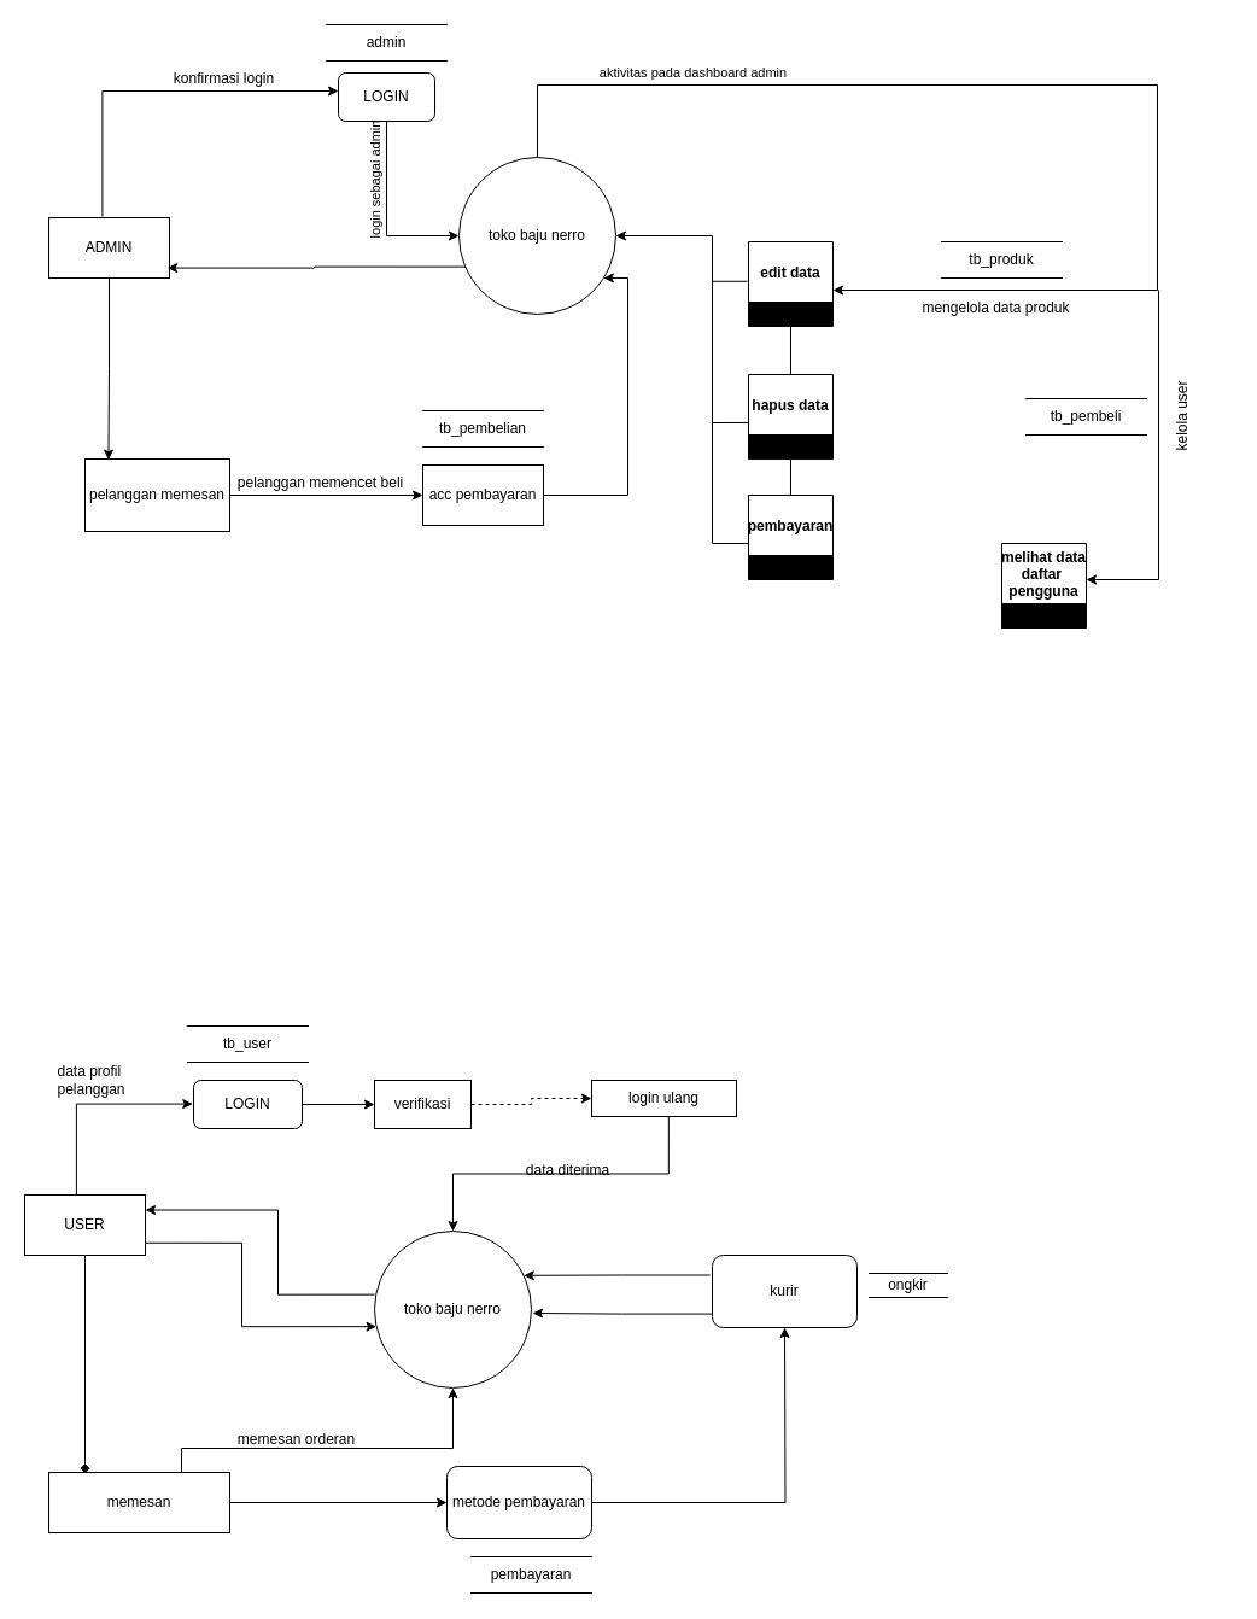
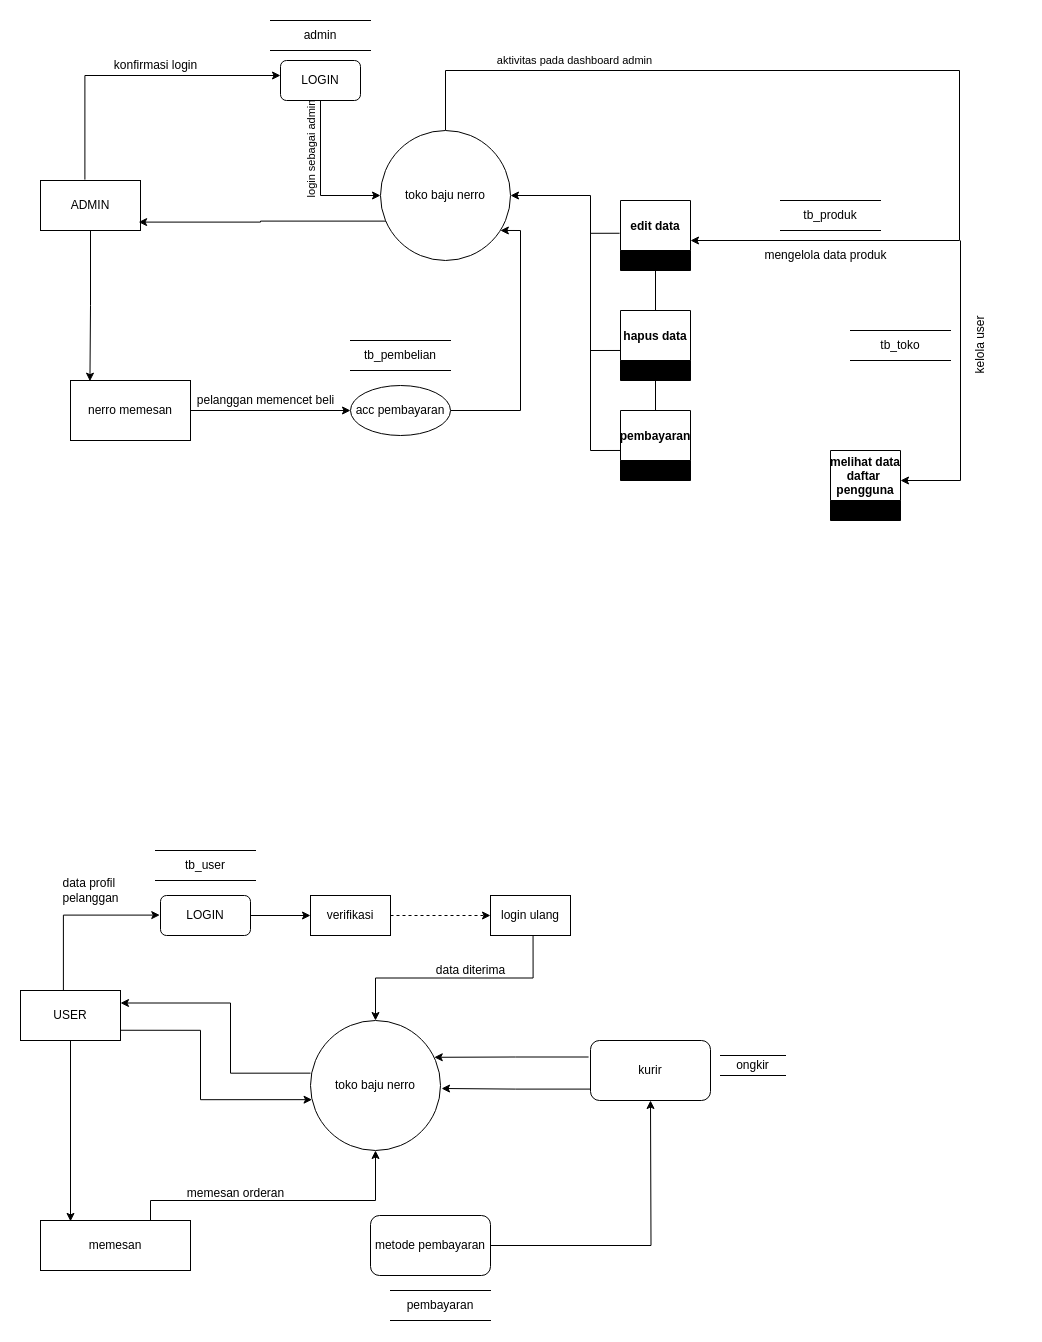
- <mxCell id="31" value="konfirmasi login" style="text;html=1;align=center;verticalAlign=middle;resizable=0;points=[];autosize=1;strokeColor=none;fillColor=none;" parent="1" vertex="1"><mxGeometry x="130" y="50" width="110" height="30" as="geometry" /></mxCell>
+ <mxCell id="31" value="konfirmasi login" style="text;html=1;align=center;verticalAlign=middle;resizable=0;points=[];autosize=1;strokeColor=none;fillColor=none;" parent="1" vertex="1"><mxGeometry x="100" y="50" width="110" height="30" as="geometry" /></mxCell>
- <mxCell id="25" value="tb_pembeli" style="html=1;dashed=0;whiteSpace=wrap;shape=partialRectangle;right=0;left=0;" parent="1" vertex="1"><mxGeometry x="850" y="330" width="100" height="30" as="geometry" /></mxCell>
+ <mxCell id="25" value="tb_toko" style="html=1;dashed=0;whiteSpace=wrap;shape=partialRectangle;right=0;left=0;" parent="1" vertex="1"><mxGeometry x="850" y="330" width="100" height="30" as="geometry" /></mxCell>
- <mxCell id="46" value="pelanggan memesan" style="rounded=0;whiteSpace=wrap;html=1;" parent="1" vertex="1"><mxGeometry x="70" y="380" width="120" height="60" as="geometry" /></mxCell>
+ <mxCell id="46" value="nerro memesan" style="rounded=0;whiteSpace=wrap;html=1;" parent="1" vertex="1"><mxGeometry x="70" y="380" width="120" height="60" as="geometry" /></mxCell>
- <mxCell id="57" value="acc pembayaran" style="html=1;dashed=0;whiteSpace=wrap;" parent="1" vertex="1"><mxGeometry x="350" y="385" width="100" height="50" as="geometry" /></mxCell>
+ <mxCell id="57" value="acc pembayaran" style="ellipse;html=1;dashed=0;whiteSpace=wrap;" parent="1" vertex="1"><mxGeometry x="350" y="385" width="100" height="50" as="geometry" /></mxCell>
- <mxCell id="41" value="data profil&amp;nbsp;&lt;div&gt;pelanggan&lt;/div&gt;" style="text;html=1;align=center;verticalAlign=middle;resizable=0;points=[];autosize=1;strokeColor=none;fillColor=none;" parent="1" vertex="1"><mxGeometry x="35" y="875" width="80" height="40" as="geometry" /></mxCell>
+ <mxCell id="41" value="data profil&amp;nbsp;&lt;div&gt;pelanggan&lt;/div&gt;" style="text;html=1;align=center;verticalAlign=middle;resizable=0;points=[];autosize=1;strokeColor=none;fillColor=none;" parent="1" vertex="1"><mxGeometry x="50" y="870" width="80" height="40" as="geometry" /></mxCell>
- <mxCell id="40" value="login ulang" style="rounded=0;whiteSpace=wrap;html=1;" parent="1" vertex="1"><mxGeometry x="490" y="895" width="120" height="30" as="geometry" /></mxCell>
+ <mxCell id="40" value="login ulang" style="rounded=0;whiteSpace=wrap;html=1;" parent="1" vertex="1"><mxGeometry x="490" y="895" width="80" height="40" as="geometry" /></mxCell>
- <mxCell id="55" value="memesan orderan" style="text;html=1;align=center;verticalAlign=middle;resizable=0;points=[];autosize=1;strokeColor=none;fillColor=none;" parent="1" vertex="1"><mxGeometry x="185" y="1178" width="120" height="30" as="geometry" /></mxCell>
+ <mxCell id="55" value="memesan orderan" style="text;html=1;align=center;verticalAlign=middle;resizable=0;points=[];autosize=1;strokeColor=none;fillColor=none;" parent="1" vertex="1"><mxGeometry x="175" y="1178" width="120" height="30" as="geometry" /></mxCell>
- <mxCell id="22" style="edgeStyle=orthogonalEdgeStyle;rounded=0;orthogonalLoop=1;jettySize=auto;html=1;entryX=0.2;entryY=0.018;entryDx=0;entryDy=0;entryPerimeter=0;endArrow=diamond;" parent="1" source="24" target="44" edge="1"><mxGeometry relative="1" as="geometry"><Array as="points" /></mxGeometry></mxCell>
+ <mxCell id="22" style="edgeStyle=orthogonalEdgeStyle;rounded=0;orthogonalLoop=1;jettySize=auto;html=1;entryX=0.2;entryY=0.018;entryDx=0;entryDy=0;entryPerimeter=0;" parent="1" source="24" target="44" edge="1"><mxGeometry relative="1" as="geometry"><Array as="points" /></mxGeometry></mxCell>
- <mxCell id="43" style="edgeStyle=orthogonalEdgeStyle;rounded=0;orthogonalLoop=1;jettySize=auto;html=1;entryX=0;entryY=0.5;entryDx=0;entryDy=0;" parent="1" source="44" target="48" edge="1"><mxGeometry relative="1" as="geometry"><mxPoint x="340" y="1245" as="targetPoint" /></mxGeometry></mxCell>
